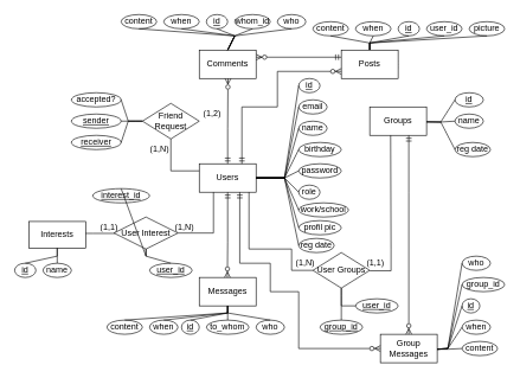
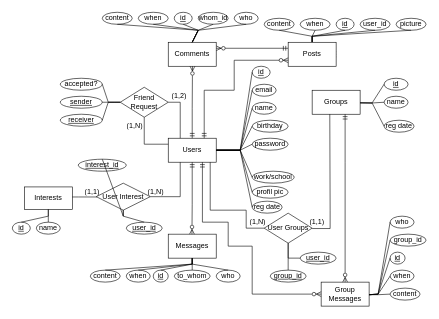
+ <mxCell id="21" style="edgeStyle=orthogonalEdgeStyle;rounded=0;orthogonalLoop=1;jettySize=auto;html=1;entryX=1;entryY=0.5;entryDx=0;entryDy=0;endArrow=none;endFill=0;startArrow=none;startFill=0;exitX=0.25;exitY=0;exitDx=0;exitDy=0;" edge="1" parent="1" source="3" target="20"><mxGeometry relative="1" as="geometry"><Array as="points"><mxPoint x="300" y="170" /></Array><mxPoint x="227.97" y="385" as="sourcePoint" /><mxPoint x="140.97" y="180" as="targetPoint" /></mxGeometry></mxCell>
- <mxCell id="102" value="" style="endArrow=none;html=1;rounded=0;entryX=0;entryY=0.5;entryDx=0;entryDy=0;exitX=1;exitY=0.5;exitDx=0;exitDy=0;" edge="1" parent="1" source="3" target="101"><mxGeometry relative="1" as="geometry"><mxPoint x="370" y="260" as="sourcePoint" /><mxPoint x="430" y="250" as="targetPoint" /><Array as="points"><mxPoint x="400" y="250" /></Array></mxGeometry></mxCell>
- <mxCell id="101" value="role" style="ellipse;whiteSpace=wrap;html=1;align=center;" vertex="1" parent="1"><mxGeometry x="420" y="260" width="30" height="20" as="geometry" /></mxCell>
